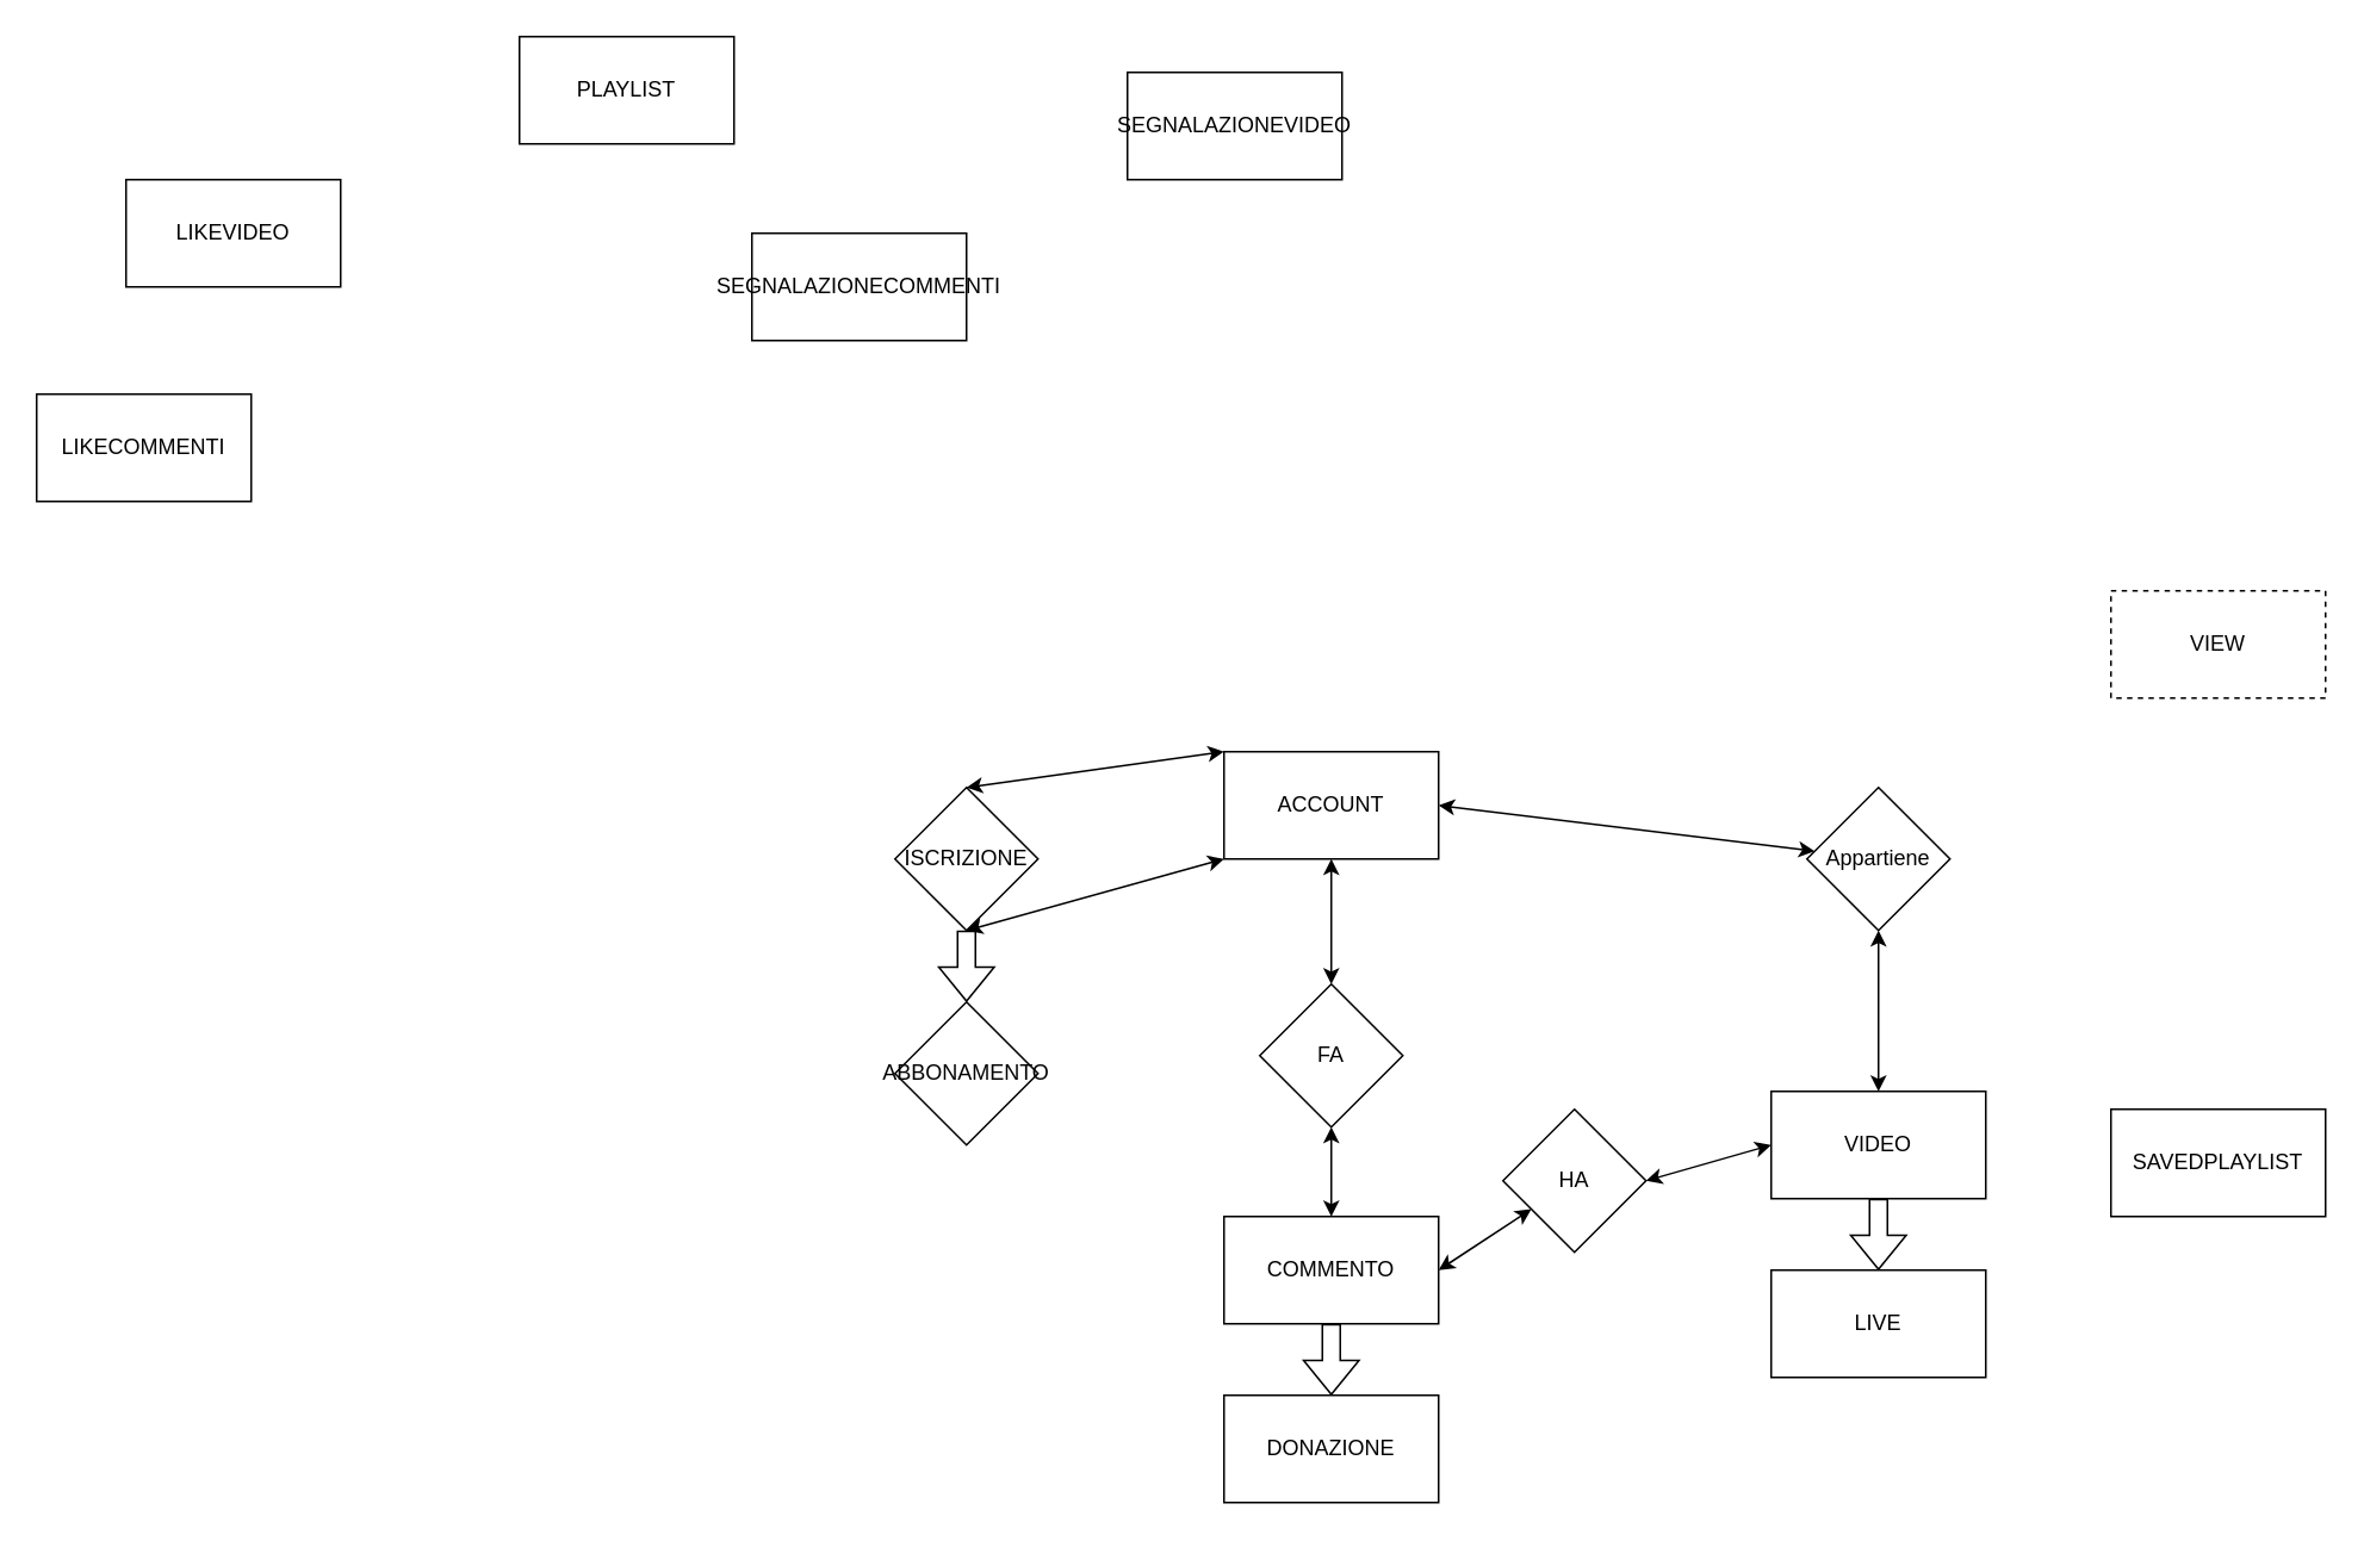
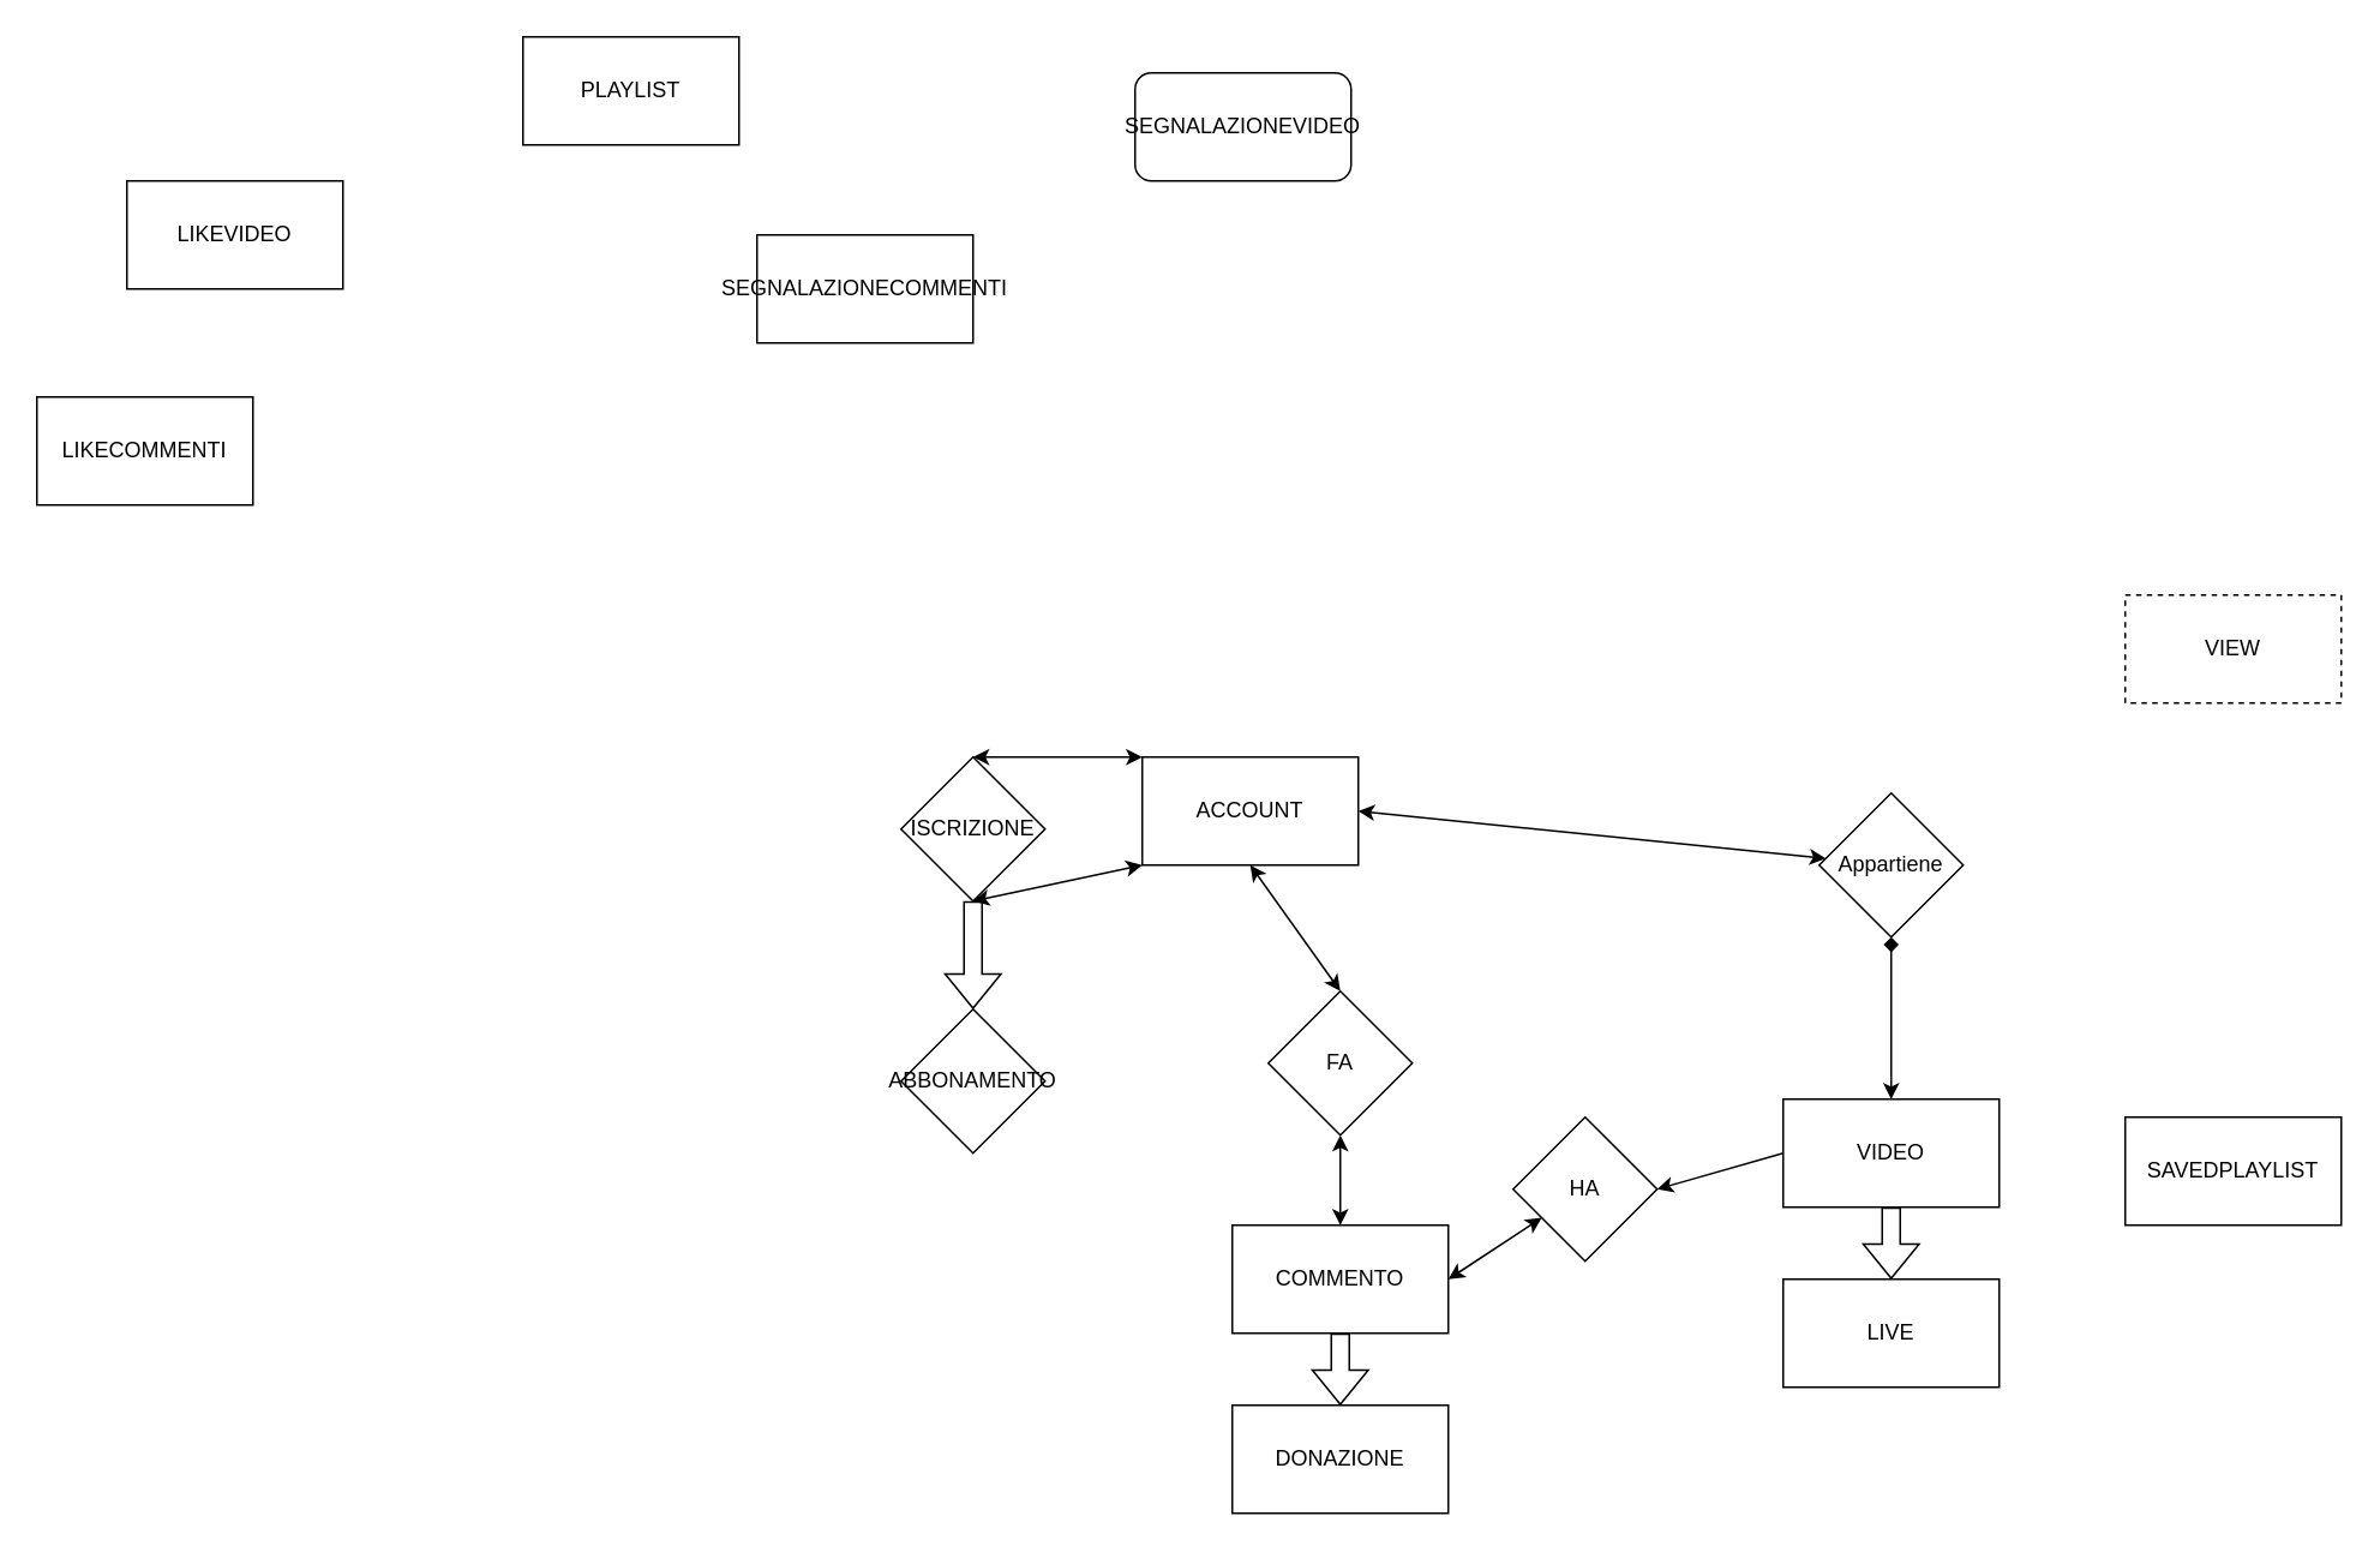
- <mxCell id="28" value="SEGNALAZIONEVIDEO" style="whiteSpace=wrap;html=1;" vertex="1" parent="1"><mxGeometry x="630" y="40" width="120" height="60" as="geometry" /></mxCell>
+ <mxCell id="28" value="SEGNALAZIONEVIDEO" style="whiteSpace=wrap;html=1;rounded=1;" vertex="1" parent="1"><mxGeometry x="630" y="40" width="120" height="60" as="geometry" /></mxCell>
- <mxCell id="2" value="ACCOUNT" style="rounded=0;whiteSpace=wrap;html=1;" vertex="1" parent="1"><mxGeometry x="684" y="420" width="120" height="60" as="geometry" /></mxCell>
+ <mxCell id="2" value="ACCOUNT" style="rounded=0;whiteSpace=wrap;html=1;" vertex="1" parent="1"><mxGeometry x="634" y="420" width="120" height="60" as="geometry" /></mxCell>
- <mxCell id="7" value="ISCRIZIONE" style="rhombus;whiteSpace=wrap;html=1;" vertex="1" parent="1"><mxGeometry x="500" y="440" width="80" height="80" as="geometry" /></mxCell>
+ <mxCell id="7" value="ISCRIZIONE" style="rhombus;whiteSpace=wrap;html=1;" vertex="1" parent="1"><mxGeometry x="500" y="420" width="80" height="80" as="geometry" /></mxCell>
- <mxCell id="6" value="" style="endArrow=classic;startArrow=classic;html=1;rounded=0;exitX=0.5;exitY=0;exitDx=0;exitDy=0;" edge="1" parent="1" source="5" target="3"><mxGeometry width="50" height="50" relative="1" as="geometry"><mxPoint x="780" y="660" as="sourcePoint" /><mxPoint x="830" y="610" as="targetPoint" /></mxGeometry></mxCell>
+ <mxCell id="6" value="" style="endArrow=diamond;startArrow=classic;html=1;rounded=0;exitX=0.5;exitY=0;exitDx=0;exitDy=0;" edge="1" parent="1" source="5" target="3"><mxGeometry width="50" height="50" relative="1" as="geometry"><mxPoint x="780" y="660" as="sourcePoint" /><mxPoint x="830" y="610" as="targetPoint" /></mxGeometry></mxCell>
- <mxCell id="22" value="" style="endArrow=classic;startArrow=classic;html=1;rounded=0;entryX=0;entryY=0.5;entryDx=0;entryDy=0;exitX=1;exitY=0.5;exitDx=0;exitDy=0;" edge="1" parent="1" source="21" target="5"><mxGeometry width="50" height="50" relative="1" as="geometry"><mxPoint x="750" y="830" as="sourcePoint" /><mxPoint x="880" y="740" as="targetPoint" /></mxGeometry></mxCell>
+ <mxCell id="22" value="" style="endArrow=none;startArrow=classic;html=1;rounded=0;entryX=0;entryY=0.5;entryDx=0;entryDy=0;exitX=1;exitY=0.5;exitDx=0;exitDy=0;" edge="1" parent="1" source="21" target="5"><mxGeometry width="50" height="50" relative="1" as="geometry"><mxPoint x="750" y="830" as="sourcePoint" /><mxPoint x="880" y="740" as="targetPoint" /></mxGeometry></mxCell>
